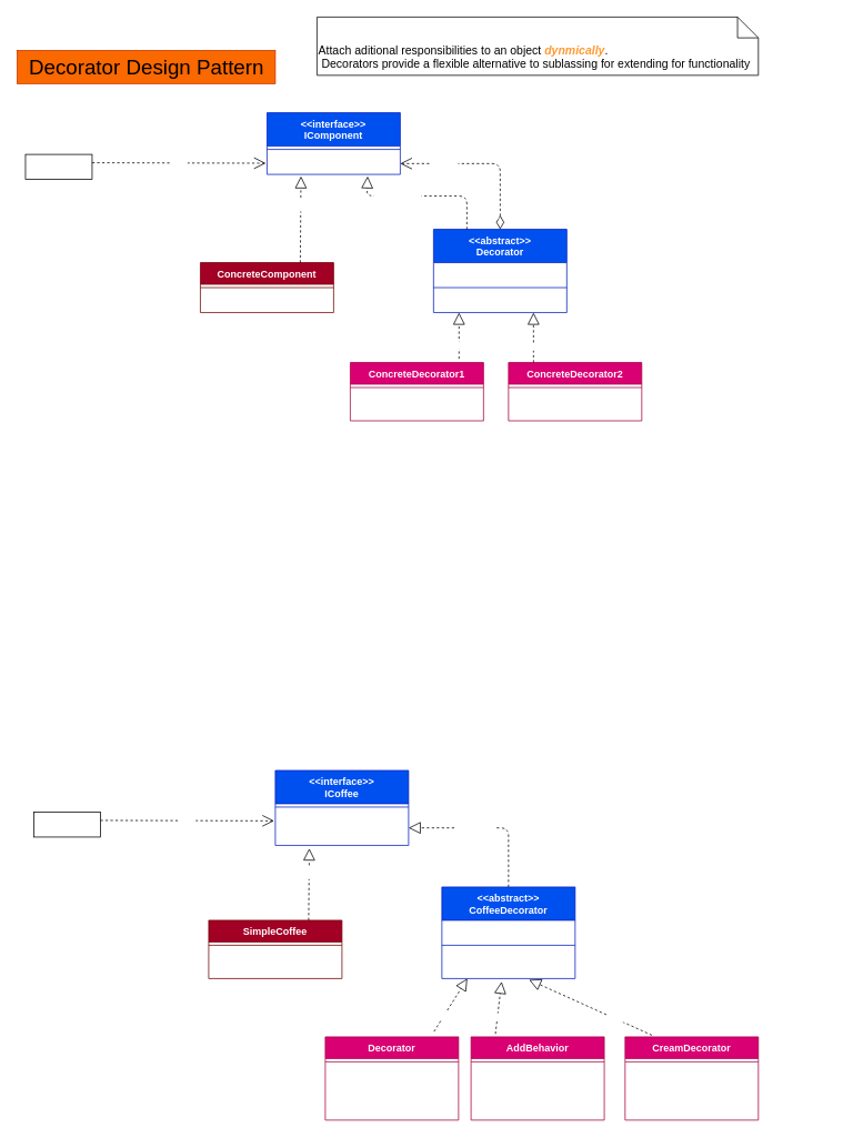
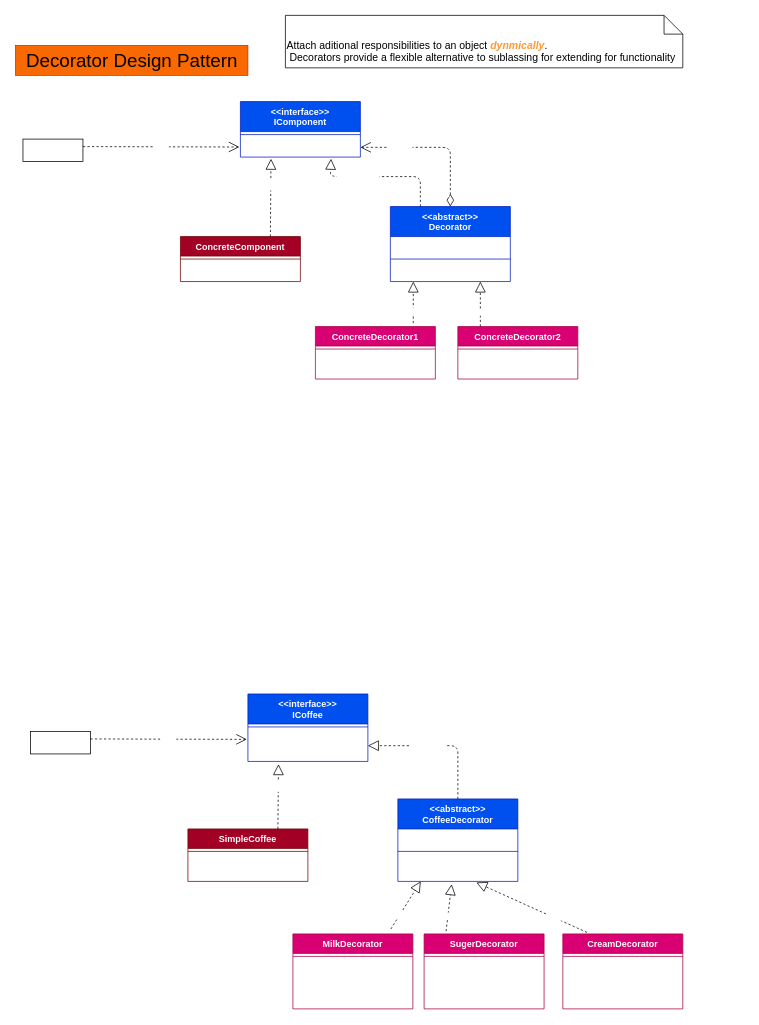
- <mxCell id="50" value="Decorator" style="swimlane;fontStyle=1;align=center;verticalAlign=top;childLayout=stackLayout;horizontal=1;startSize=26;horizontalStack=0;resizeParent=1;resizeParentMax=0;resizeLast=0;collapsible=1;marginBottom=0;strokeColor=#A50040;fontSize=12;fontColor=#ffffff;fillColor=#d80073;movable=0;resizable=0;rotatable=0;deletable=0;editable=0;connectable=0;" parent="1" vertex="1"><mxGeometry x="390" y="1245" width="160" height="100" as="geometry" /></mxCell>
+ <mxCell id="50" value="MilkDecorator" style="swimlane;fontStyle=1;align=center;verticalAlign=top;childLayout=stackLayout;horizontal=1;startSize=26;horizontalStack=0;resizeParent=1;resizeParentMax=0;resizeLast=0;collapsible=1;marginBottom=0;strokeColor=#A50040;fontSize=12;fontColor=#ffffff;fillColor=#d80073;movable=0;resizable=0;rotatable=0;deletable=0;editable=0;connectable=0;" parent="1" vertex="1"><mxGeometry x="390" y="1245" width="160" height="100" as="geometry" /></mxCell>
- <mxCell id="53" value="AddBehavior" style="swimlane;fontStyle=1;align=center;verticalAlign=top;childLayout=stackLayout;horizontal=1;startSize=26;horizontalStack=0;resizeParent=1;resizeParentMax=0;resizeLast=0;collapsible=1;marginBottom=0;strokeColor=#A50040;fontSize=12;fontColor=#ffffff;fillColor=#d80073;movable=0;resizable=0;rotatable=0;deletable=0;editable=0;connectable=0;" parent="1" vertex="1"><mxGeometry x="565" y="1245" width="160" height="100" as="geometry" /></mxCell>
+ <mxCell id="53" value="SugerDecorator" style="swimlane;fontStyle=1;align=center;verticalAlign=top;childLayout=stackLayout;horizontal=1;startSize=26;horizontalStack=0;resizeParent=1;resizeParentMax=0;resizeLast=0;collapsible=1;marginBottom=0;strokeColor=#A50040;fontSize=12;fontColor=#ffffff;fillColor=#d80073;movable=0;resizable=0;rotatable=0;deletable=0;editable=0;connectable=0;" parent="1" vertex="1"><mxGeometry x="565" y="1245" width="160" height="100" as="geometry" /></mxCell>
